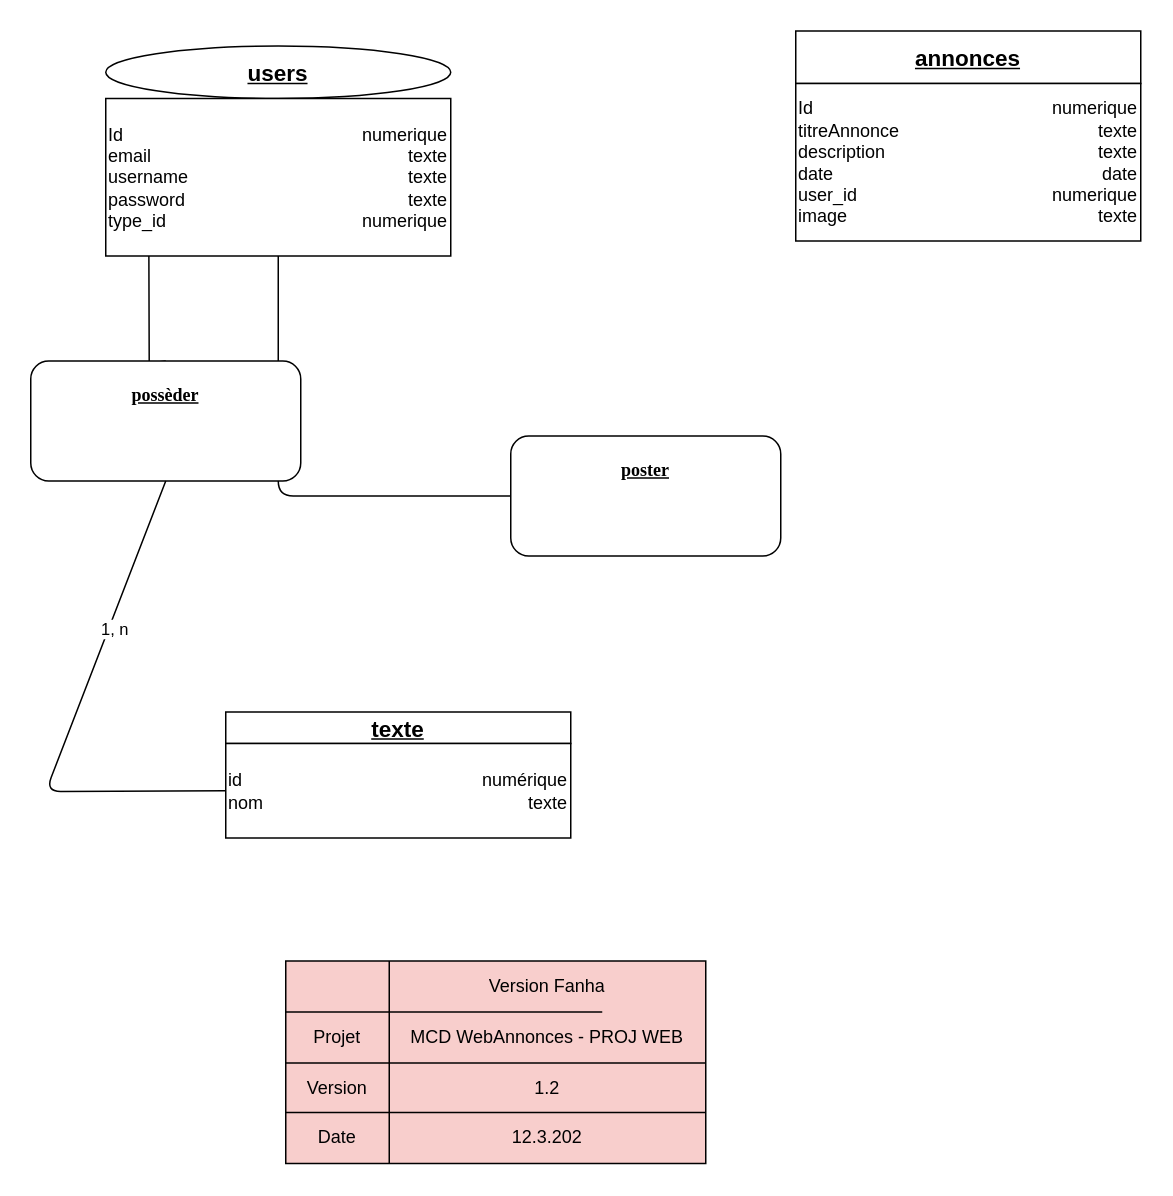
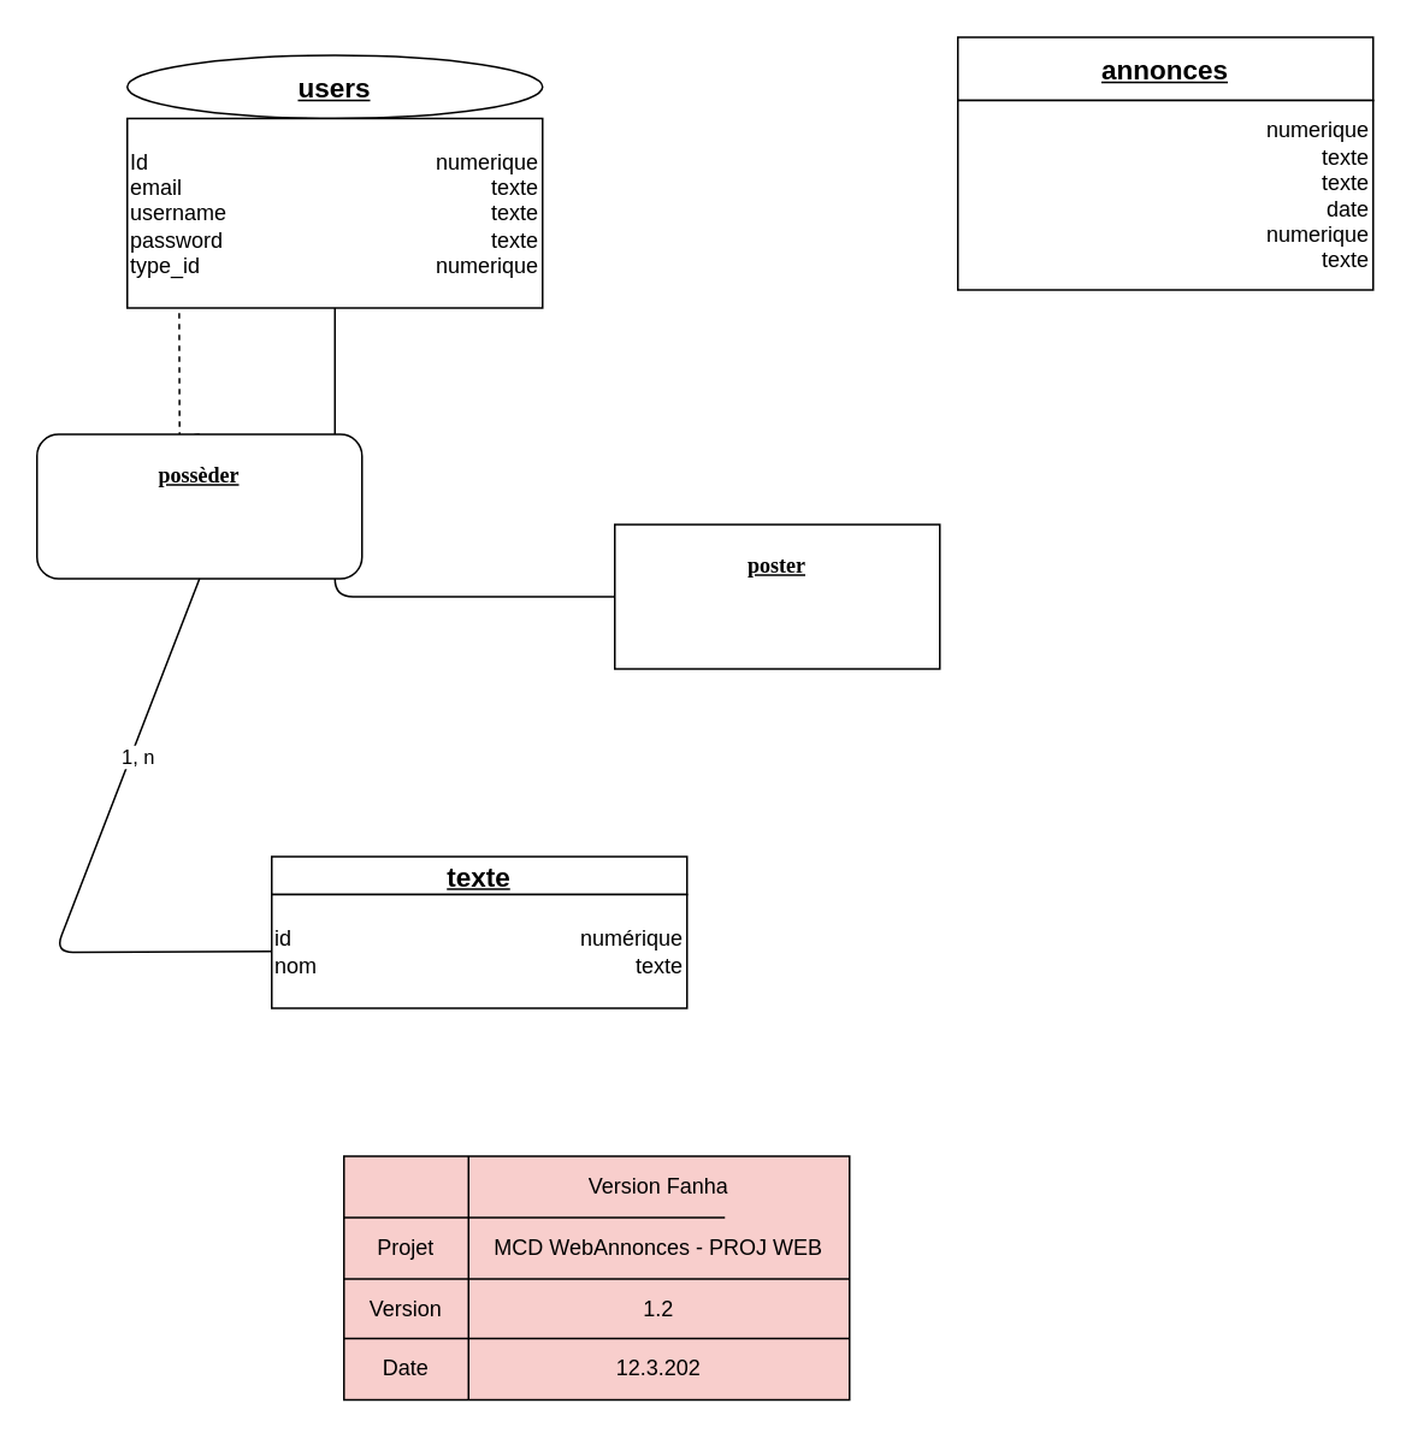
- <mxCell id="9" value="Id&lt;br&gt;titreAnnonce&lt;br&gt;description&lt;br&gt;date&lt;br&gt;user_id&lt;br&gt;image" style="text;html=1;strokeColor=none;fillColor=none;align=left;verticalAlign=middle;whiteSpace=wrap;rounded=0;" parent="6" vertex="1"><mxGeometry y="35" width="115.0" height="105" as="geometry" /></mxCell>
- <mxCell id="35" value="" style="endArrow=none;html=1;entryX=0.25;entryY=1;entryDx=0;entryDy=0;exitX=0.5;exitY=0;exitDx=0;exitDy=0;" parent="1" source="37" target="15" edge="1"><mxGeometry width="50" height="50" relative="1" as="geometry"><mxPoint x="30" y="250" as="sourcePoint" /><mxPoint x="40" y="350" as="targetPoint" /><Array as="points"><mxPoint x="30" y="250" /><mxPoint x="99" y="250" /></Array></mxGeometry></mxCell>
+ <mxCell id="35" value="" style="endArrow=none;html=1;entryX=0.25;entryY=1;entryDx=0;entryDy=0;exitX=0.5;exitY=0;exitDx=0;exitDy=0;dashed=1;" parent="1" source="37" target="15" edge="1"><mxGeometry width="50" height="50" relative="1" as="geometry"><mxPoint x="30" y="250" as="sourcePoint" /><mxPoint x="40" y="350" as="targetPoint" /><Array as="points"><mxPoint x="30" y="250" /><mxPoint x="99" y="250" /></Array></mxGeometry></mxCell>
- <mxCell id="2" value="&lt;div style=&quot;box-sizing: border-box ; width: 100% ; padding: 2px&quot;&gt;&lt;br&gt;&lt;span style=&quot;background-color: rgb(255 , 255 , 255)&quot;&gt;&lt;b&gt;&lt;u&gt;poster&lt;/u&gt;&lt;/b&gt;&lt;/span&gt;&lt;table style=&quot;width: 100% ; font-size: 1em&quot; cellpadding=&quot;2&quot; cellspacing=&quot;0&quot;&gt;&lt;tbody&gt;&lt;tr&gt;&lt;td style=&quot;text-align: left&quot;&gt;&lt;/td&gt;&lt;td style=&quot;text-align: right&quot;&gt;&lt;/td&gt;&lt;/tr&gt;&lt;tr&gt;&lt;td style=&quot;font-size: 1em ; text-align: left&quot;&gt;&lt;/td&gt;&lt;/tr&gt;&lt;/tbody&gt;&lt;/table&gt;&lt;/div&gt;" style="verticalAlign=top;align=center;overflow=fill;html=1;rounded=1;shadow=0;comic=0;labelBackgroundColor=none;strokeColor=#000000;strokeWidth=1;fillColor=#ffffff;fontFamily=Verdana;fontSize=12;fontColor=#000000;" parent="1" vertex="1"><mxGeometry x="340" y="290" width="180" height="80" as="geometry" /></mxCell>
+ <mxCell id="2" value="&lt;div style=&quot;box-sizing: border-box ; width: 100% ; padding: 2px&quot;&gt;&lt;br&gt;&lt;span style=&quot;background-color: rgb(255 , 255 , 255)&quot;&gt;&lt;b&gt;&lt;u&gt;poster&lt;/u&gt;&lt;/b&gt;&lt;/span&gt;&lt;table style=&quot;width: 100% ; font-size: 1em&quot; cellpadding=&quot;2&quot; cellspacing=&quot;0&quot;&gt;&lt;tbody&gt;&lt;tr&gt;&lt;td style=&quot;text-align: left&quot;&gt;&lt;/td&gt;&lt;td style=&quot;text-align: right&quot;&gt;&lt;/td&gt;&lt;/tr&gt;&lt;tr&gt;&lt;td style=&quot;font-size: 1em ; text-align: left&quot;&gt;&lt;/td&gt;&lt;/tr&gt;&lt;/tbody&gt;&lt;/table&gt;&lt;/div&gt;" style="verticalAlign=top;align=center;overflow=fill;html=1;shadow=0;comic=0;labelBackgroundColor=none;strokeColor=#000000;strokeWidth=1;fillColor=#ffffff;fontFamily=Verdana;fontSize=12;fontColor=#000000;rounded=0;" parent="1" vertex="1"><mxGeometry x="340" y="290" width="180" height="80" as="geometry" /></mxCell>
